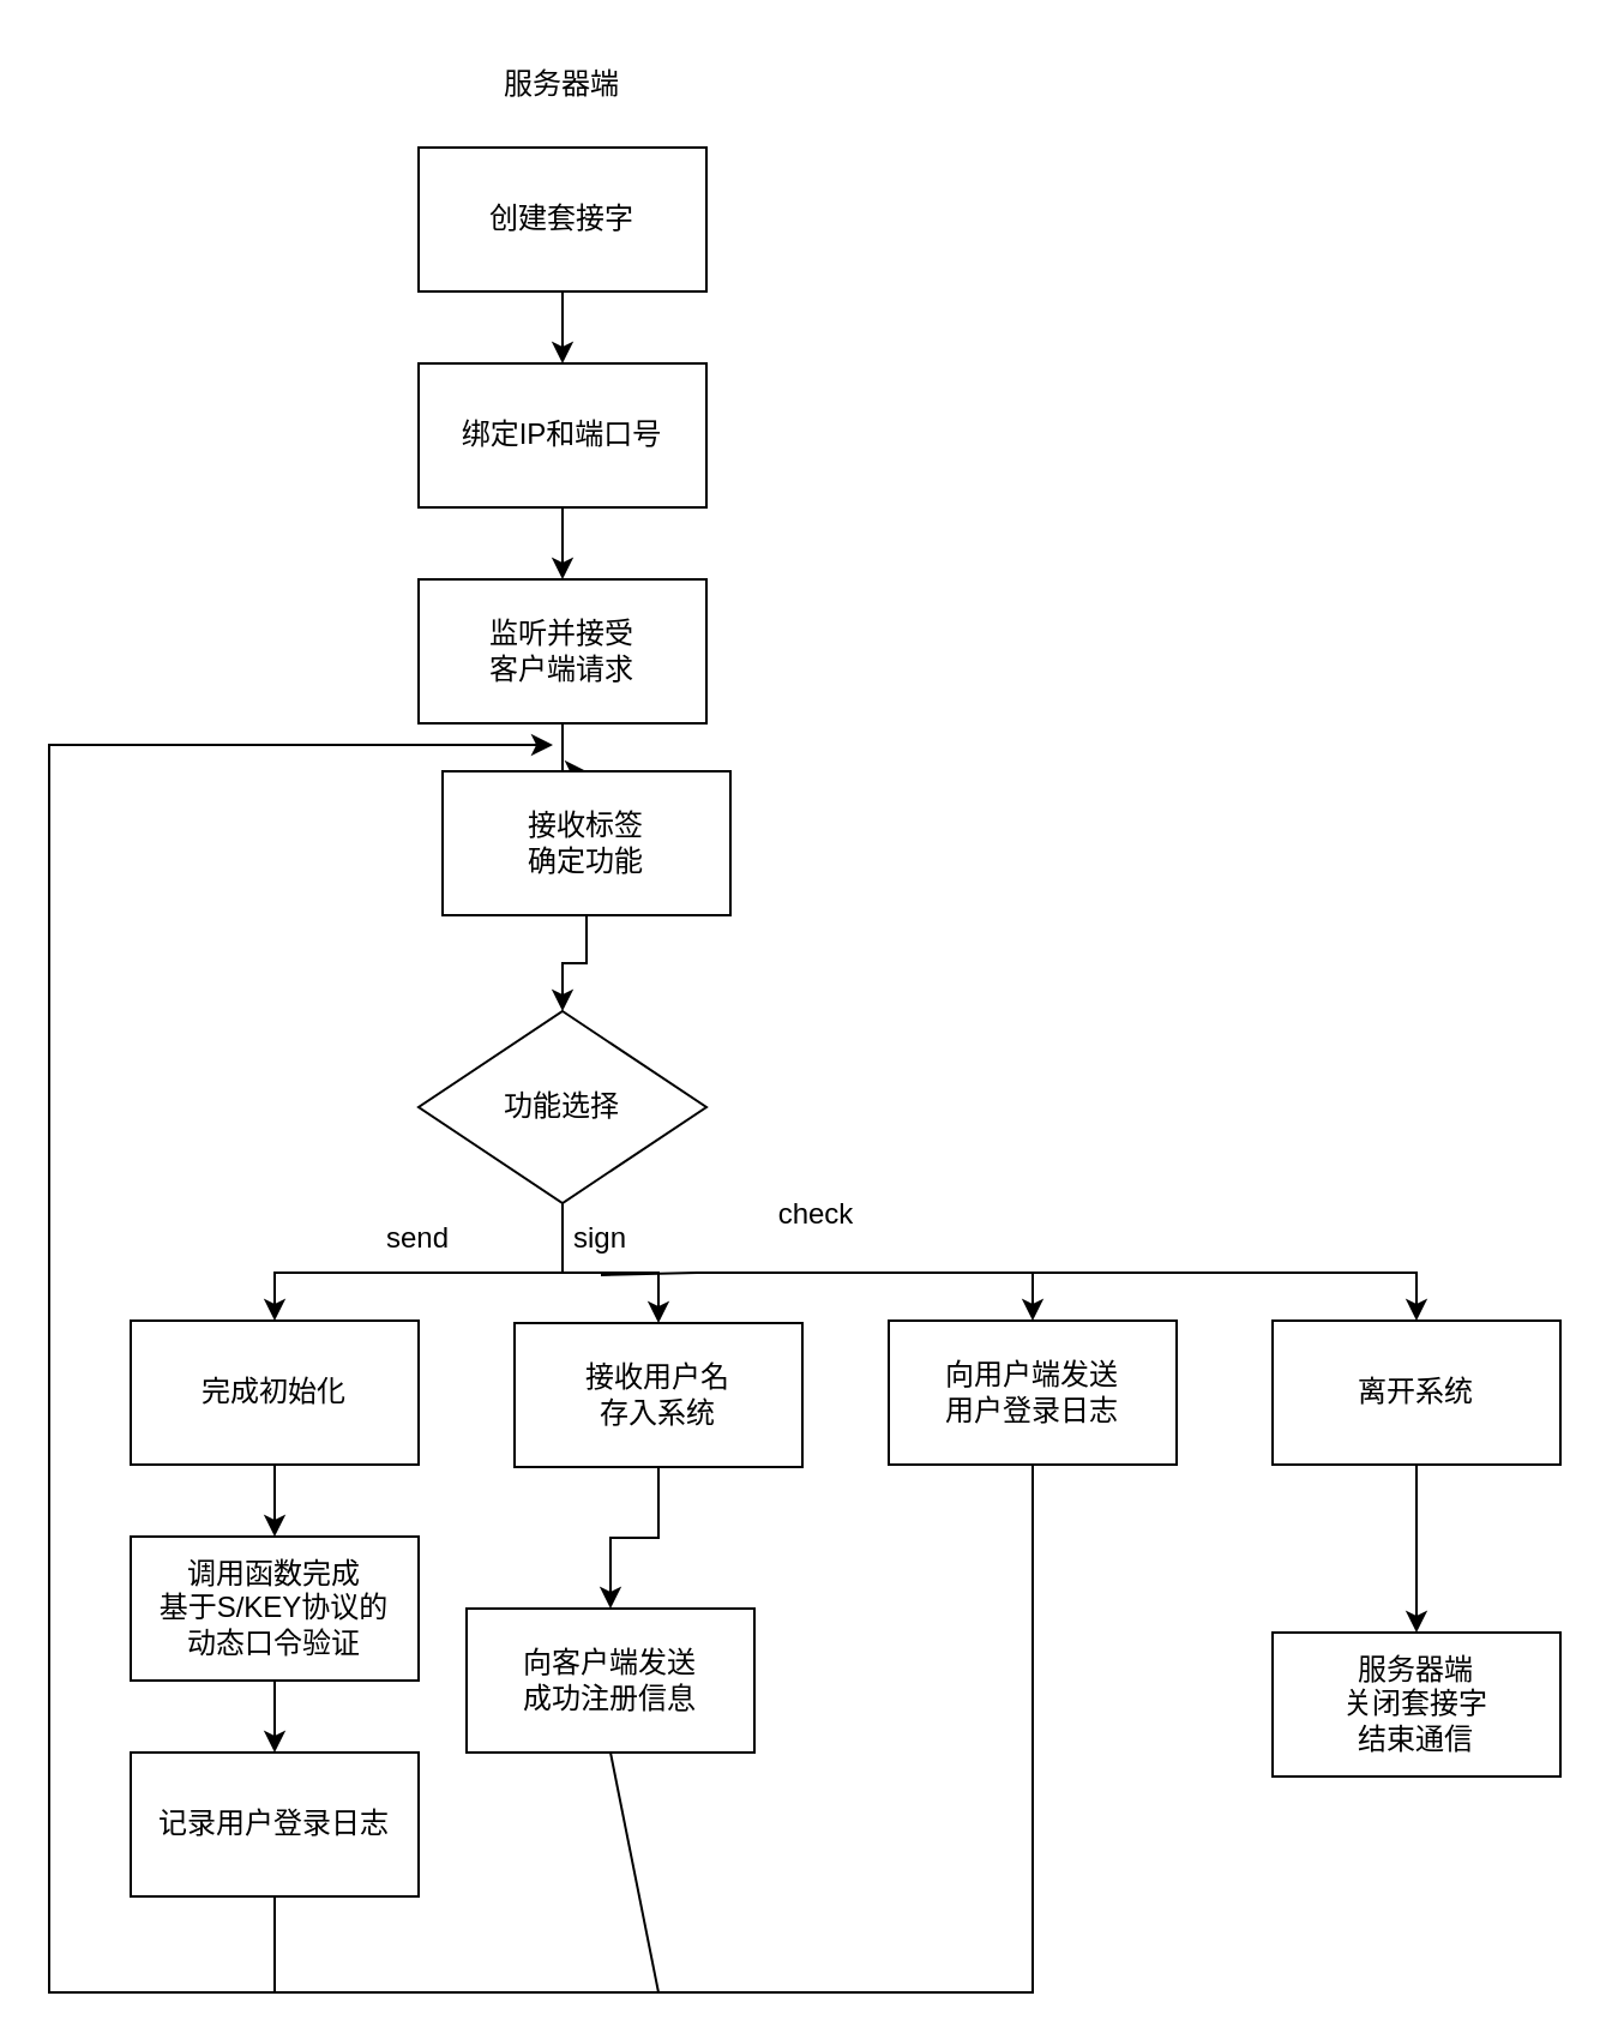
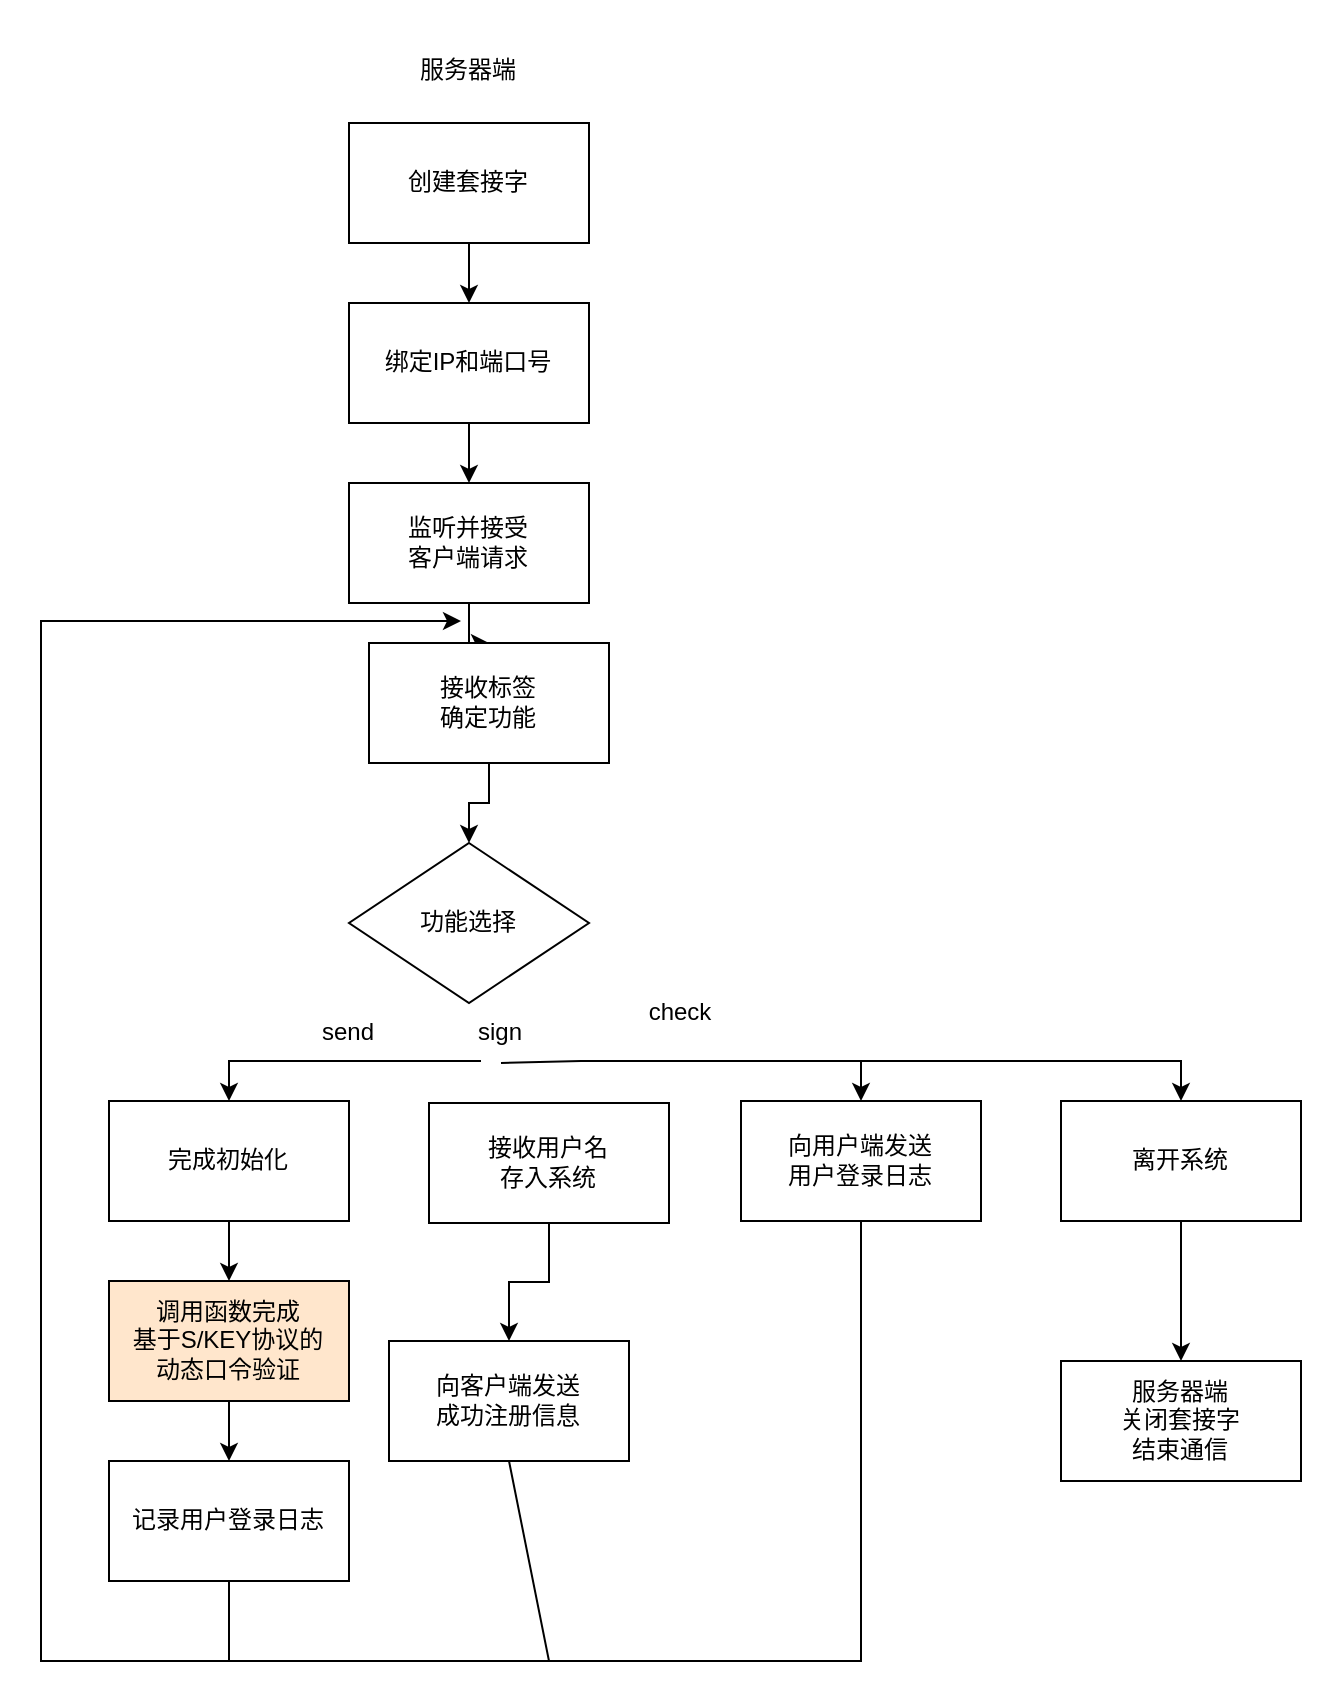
- <mxCell id="10" value="" style="edgeStyle=orthogonalEdgeStyle;rounded=0;orthogonalLoop=1;jettySize=auto;html=1;" edge="1" source="11" target="13" parent="1"><mxGeometry relative="1" as="geometry"><Array as="points"><mxPoint x="234" y="530" /><mxPoint x="274" y="530" /></Array></mxGeometry></mxCell>
- <mxCell id="22" value="&lt;div&gt;调用函数完成&lt;/div&gt;&lt;div&gt;基于S/KEY协议的&lt;/div&gt;&lt;div&gt;动态口令验证&lt;/div&gt;" style="whiteSpace=wrap;html=1;rounded=0;" vertex="1" parent="1"><mxGeometry x="54" y="640" width="120" height="60" as="geometry" /></mxCell>
+ <mxCell id="22" value="&lt;div&gt;调用函数完成&lt;/div&gt;&lt;div&gt;基于S/KEY协议的&lt;/div&gt;&lt;div&gt;动态口令验证&lt;/div&gt;" style="whiteSpace=wrap;html=1;rounded=0;fillColor=#ffe6cc;" vertex="1" parent="1"><mxGeometry x="54" y="640" width="120" height="60" as="geometry" /></mxCell>
